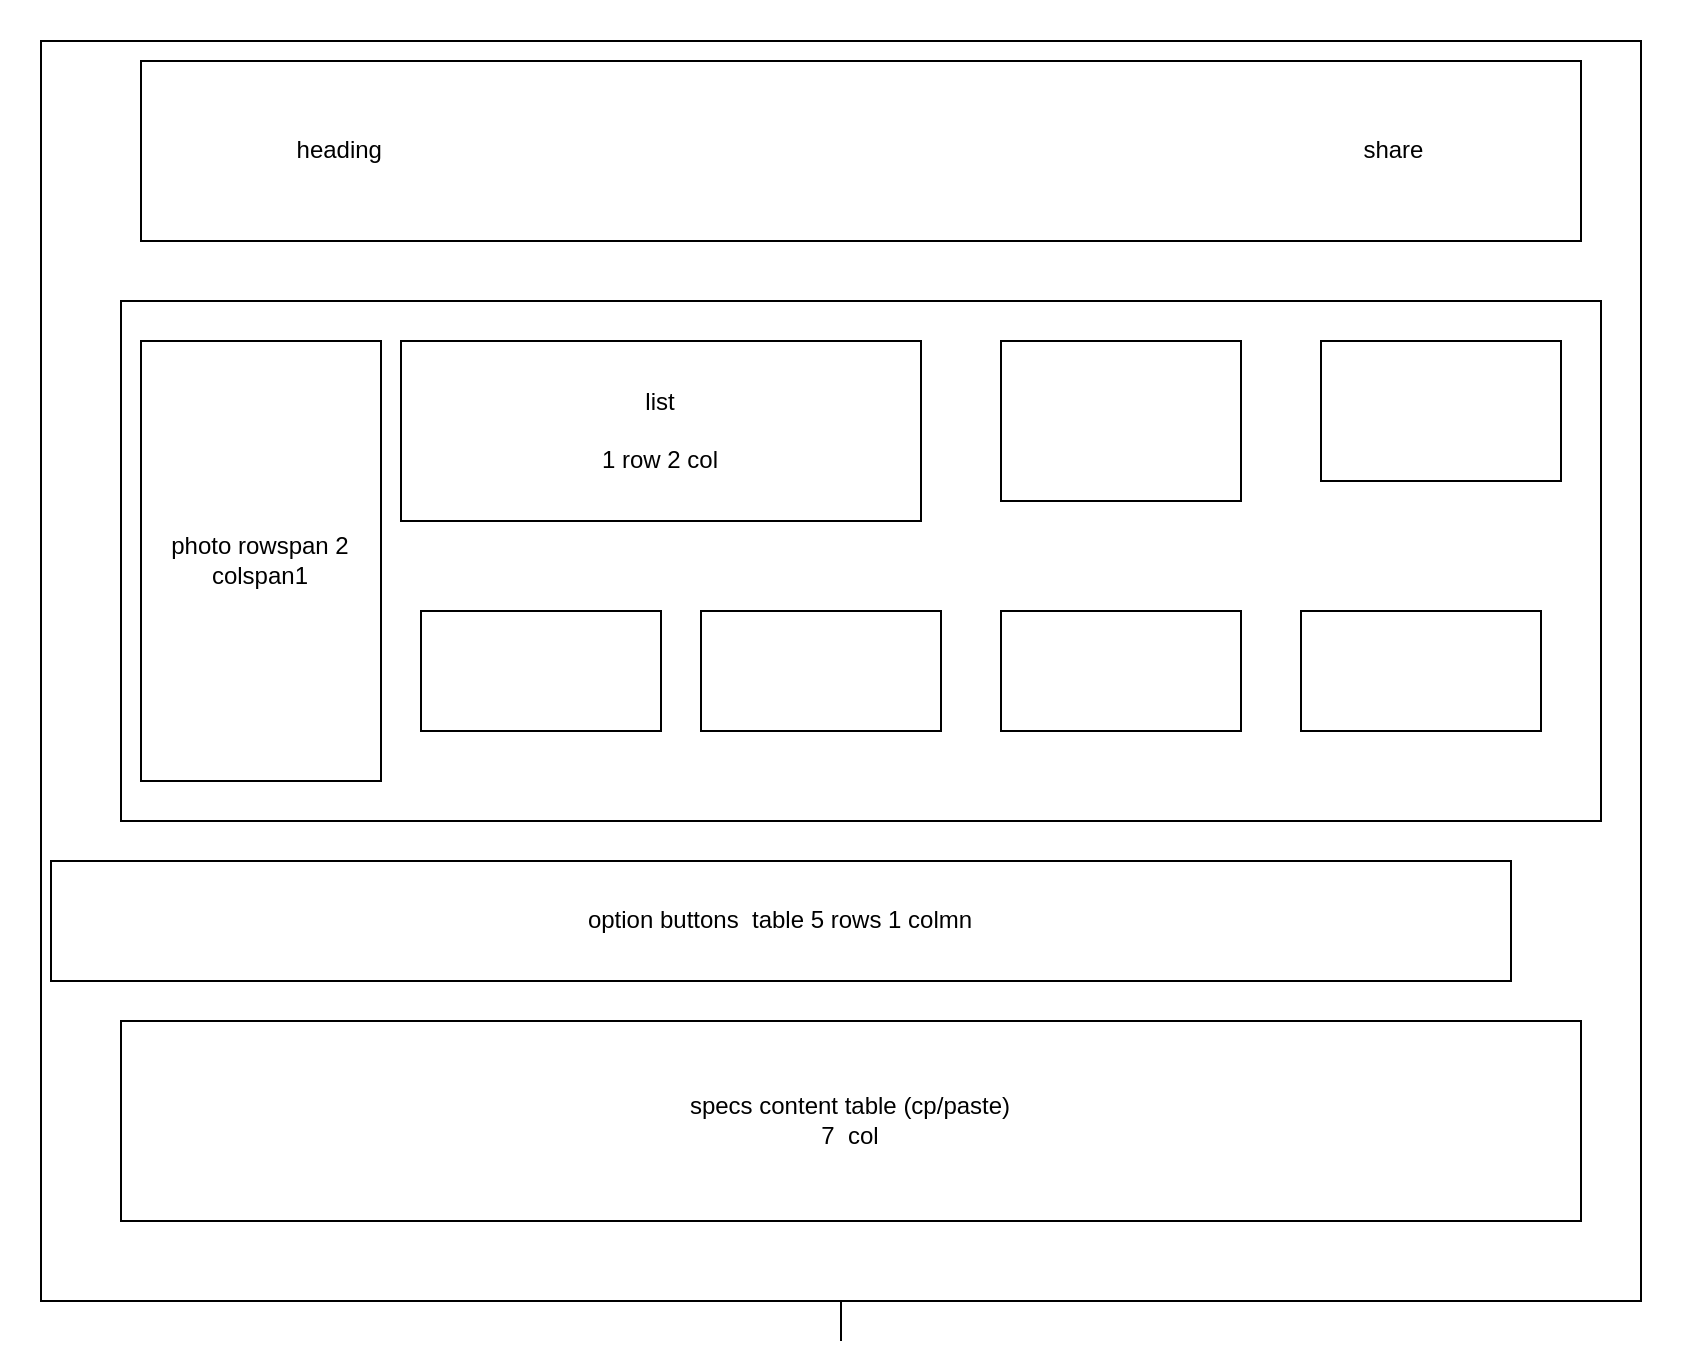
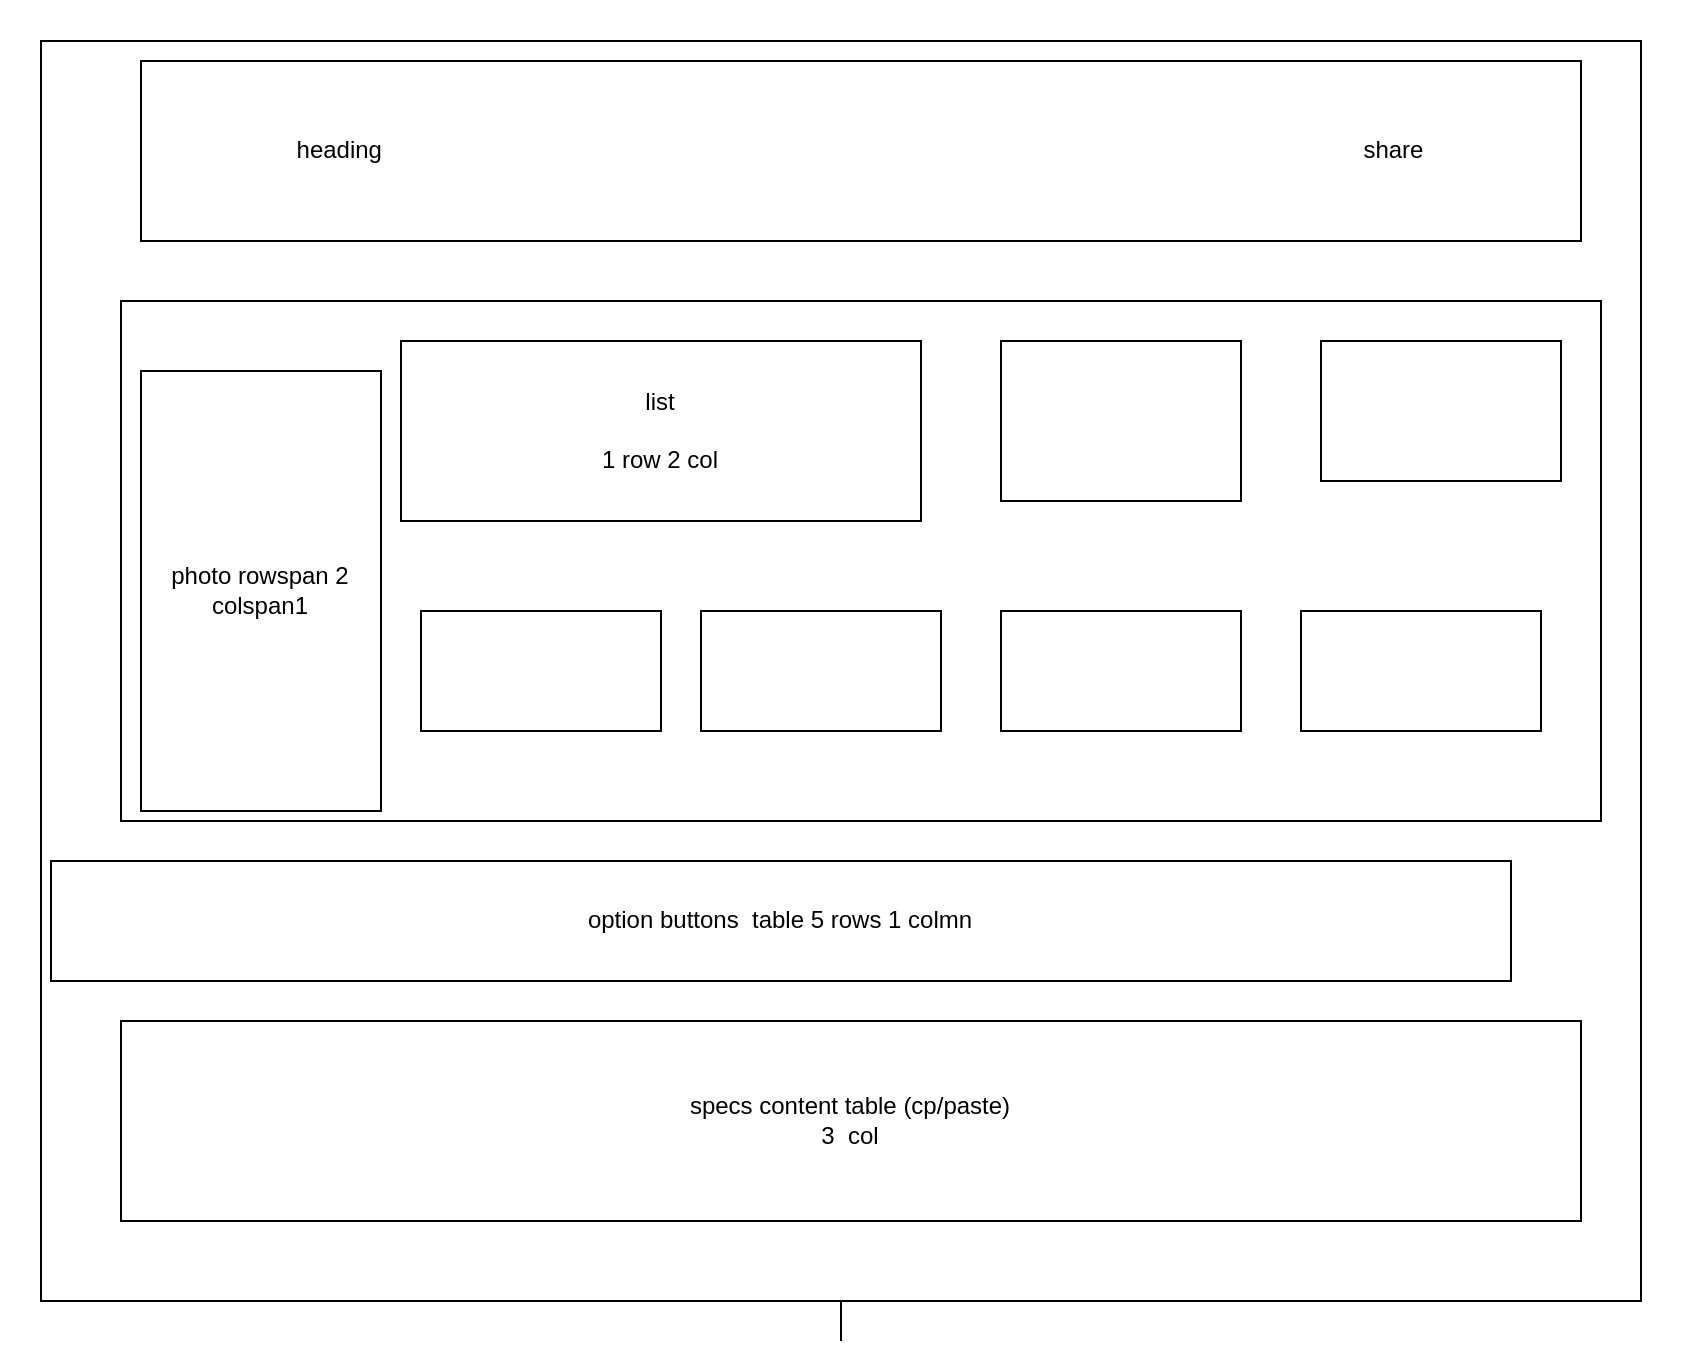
- <mxCell id="9" value="photo rowspan 2&lt;br&gt;colspan1" style="rounded=0;whiteSpace=wrap;html=1;" parent="1" vertex="1"><mxGeometry x="70" y="170" width="120" height="220" as="geometry" /></mxCell>
+ <mxCell id="9" value="photo rowspan 2&lt;br&gt;colspan1" style="rounded=0;whiteSpace=wrap;html=1;" parent="1" vertex="1"><mxGeometry x="70" y="185" width="120" height="220" as="geometry" /></mxCell>
- <mxCell id="7" value="specs content table (cp/paste)&lt;br&gt;7&amp;nbsp; col" style="rounded=0;whiteSpace=wrap;html=1;" parent="1" vertex="1"><mxGeometry x="60" y="510" width="730" height="100" as="geometry" /></mxCell>
+ <mxCell id="7" value="specs content table (cp/paste)&lt;br&gt;3&amp;nbsp; col" style="rounded=0;whiteSpace=wrap;html=1;" parent="1" vertex="1"><mxGeometry x="60" y="510" width="730" height="100" as="geometry" /></mxCell>
